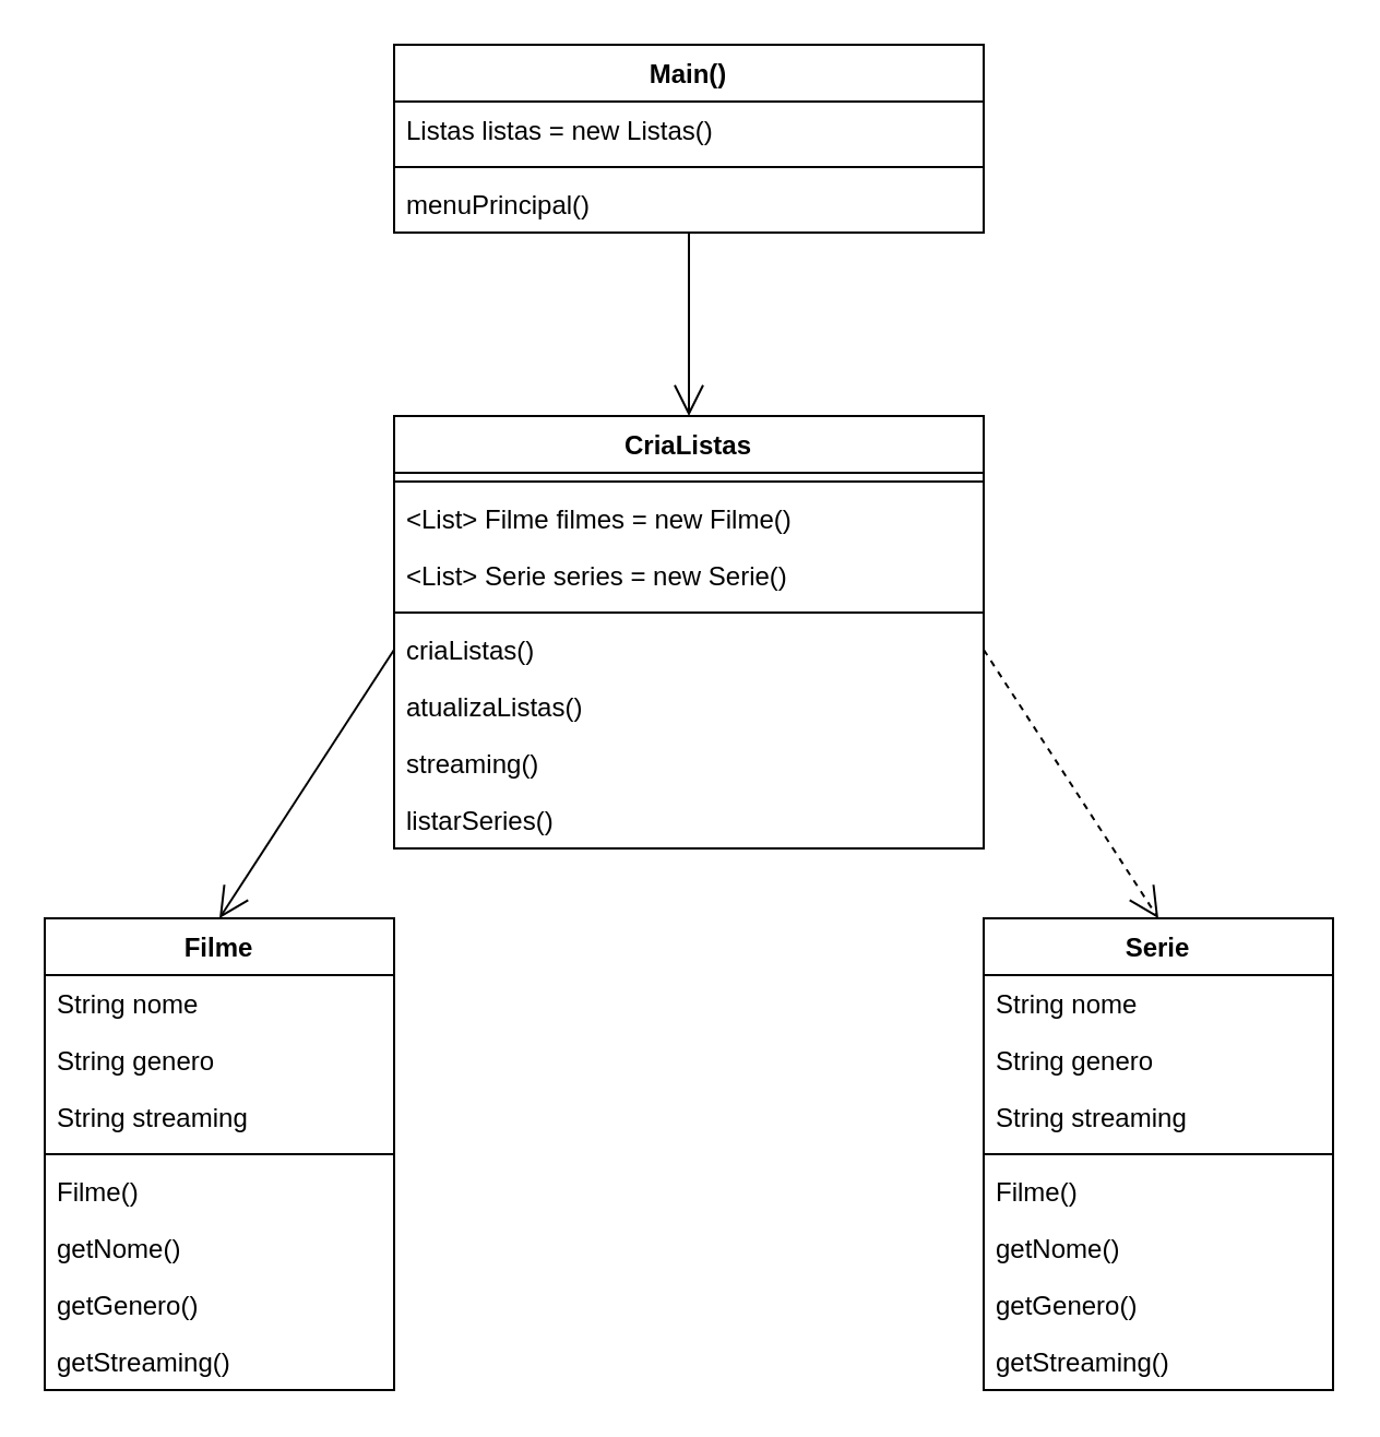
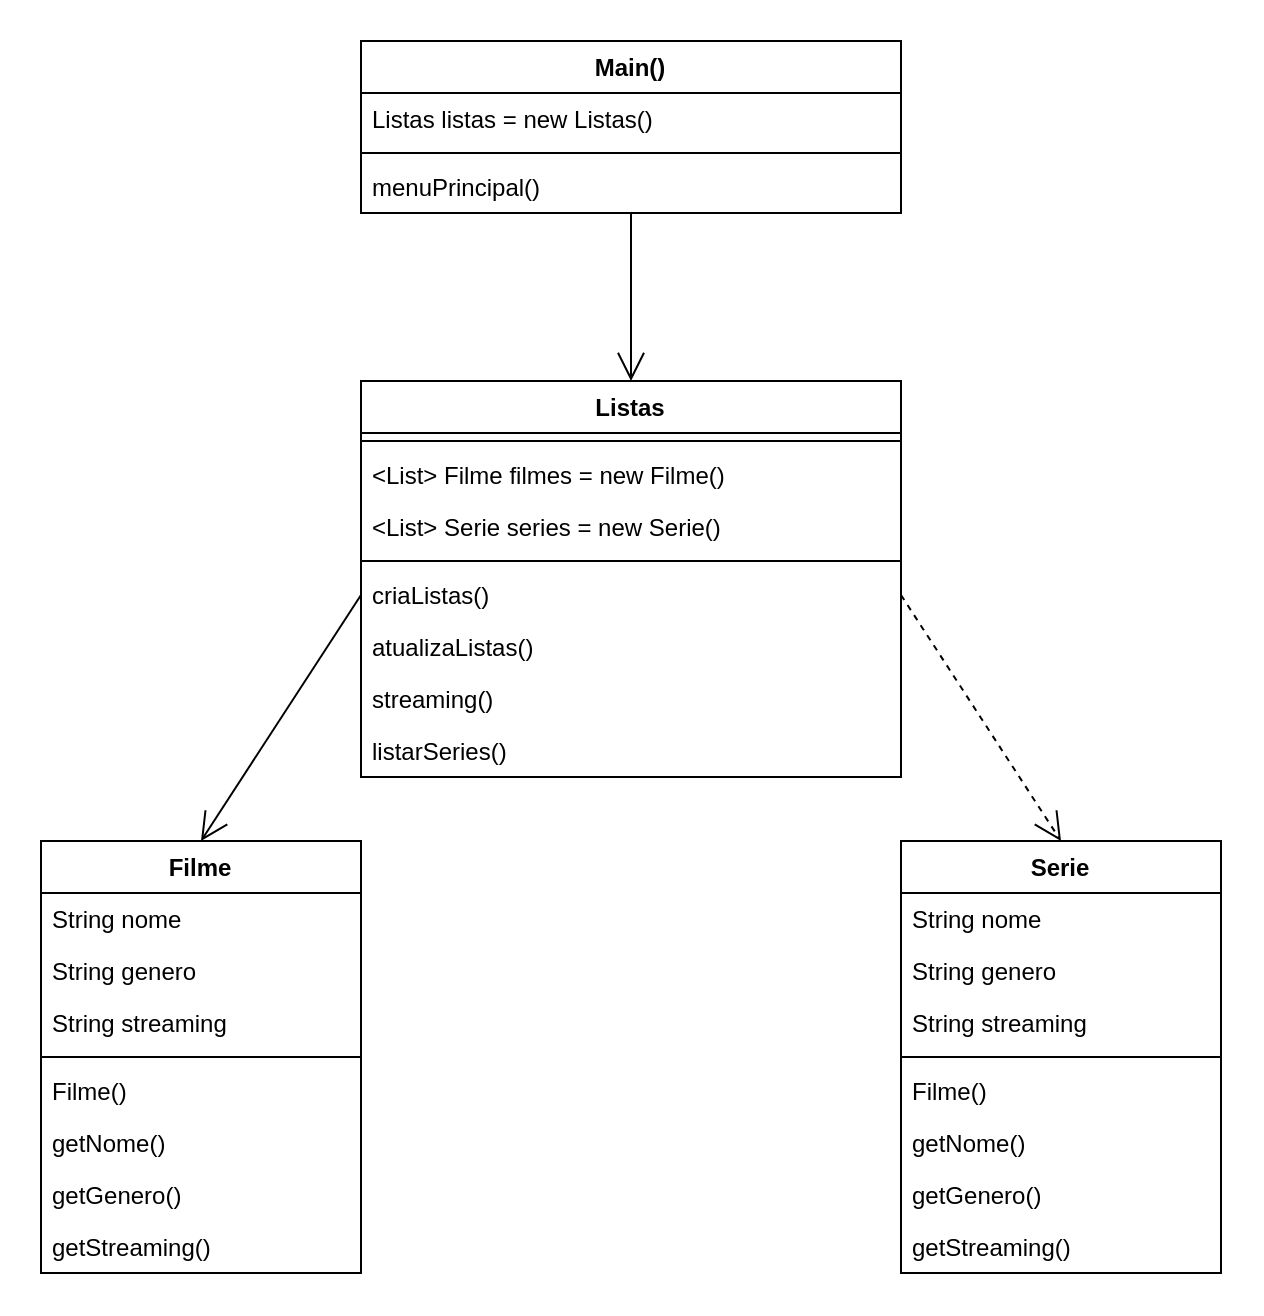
- <mxCell id="6" value="CriaListas" style="swimlane;fontStyle=1;align=center;verticalAlign=top;childLayout=stackLayout;horizontal=1;startSize=26;horizontalStack=0;resizeParent=1;resizeParentMax=0;resizeLast=0;collapsible=1;marginBottom=0;" vertex="1" parent="1"><mxGeometry x="180" y="190" width="270" height="198" as="geometry" /></mxCell>
+ <mxCell id="6" value="Listas" style="swimlane;fontStyle=1;align=center;verticalAlign=top;childLayout=stackLayout;horizontal=1;startSize=26;horizontalStack=0;resizeParent=1;resizeParentMax=0;resizeLast=0;collapsible=1;marginBottom=0;" vertex="1" parent="1"><mxGeometry x="180" y="190" width="270" height="198" as="geometry" /></mxCell>
